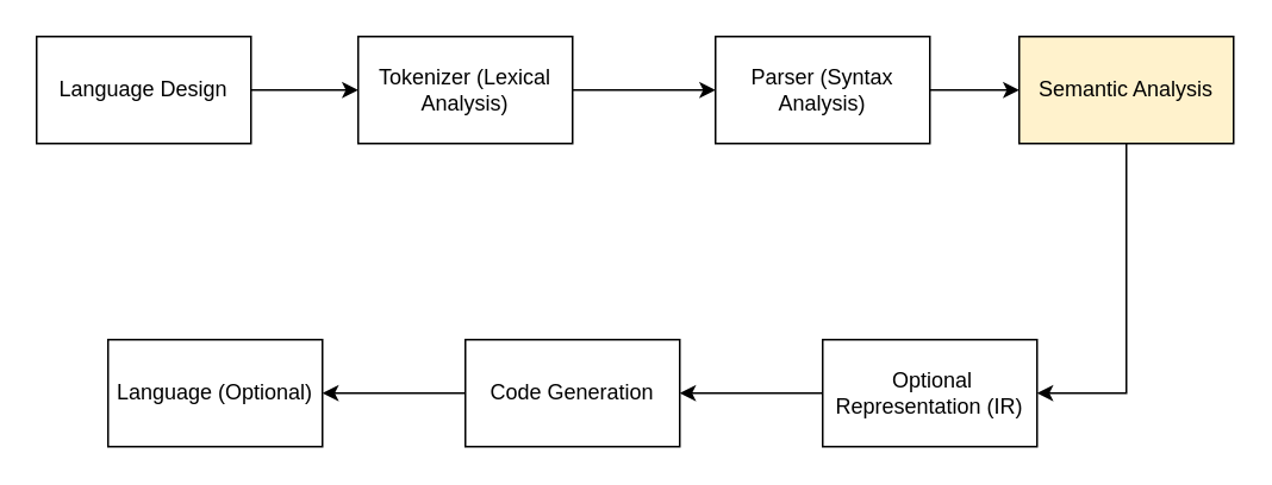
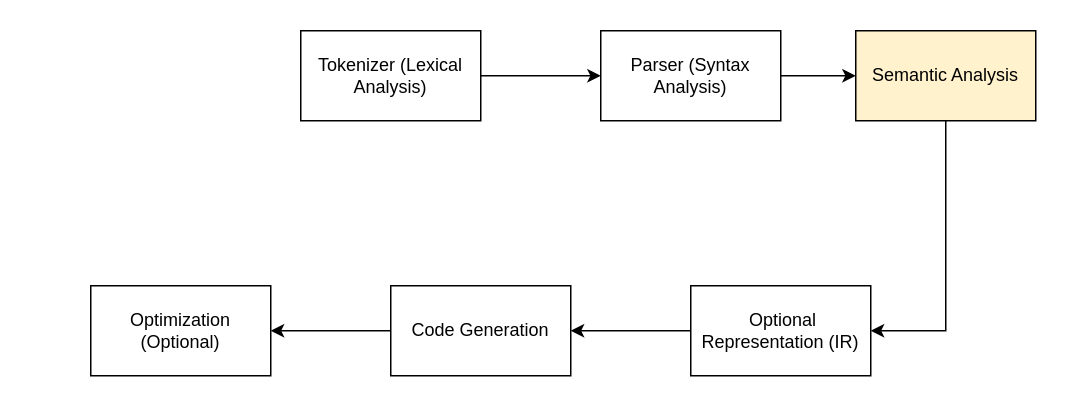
- <mxCell id="3" value="Language Design" style="rounded=0;whiteSpace=wrap;html=1;" vertex="1" parent="1"><mxGeometry x="20" y="20" width="120" height="60" as="geometry" /></mxCell>
- <mxCell id="2" value="" style="edgeStyle=orthogonalEdgeStyle;rounded=0;orthogonalLoop=1;jettySize=auto;html=1;" edge="1" parent="1" source="3" target="5"><mxGeometry relative="1" as="geometry" /></mxCell>
- <mxCell id="14" value="Language (Optional)" style="whiteSpace=wrap;html=1;" vertex="1" parent="1"><mxGeometry x="60" y="190" width="120" height="60" as="geometry" /></mxCell>
+ <mxCell id="14" value="Optimization (Optional)" style="whiteSpace=wrap;html=1;" vertex="1" parent="1"><mxGeometry x="60" y="190" width="120" height="60" as="geometry" /></mxCell>
